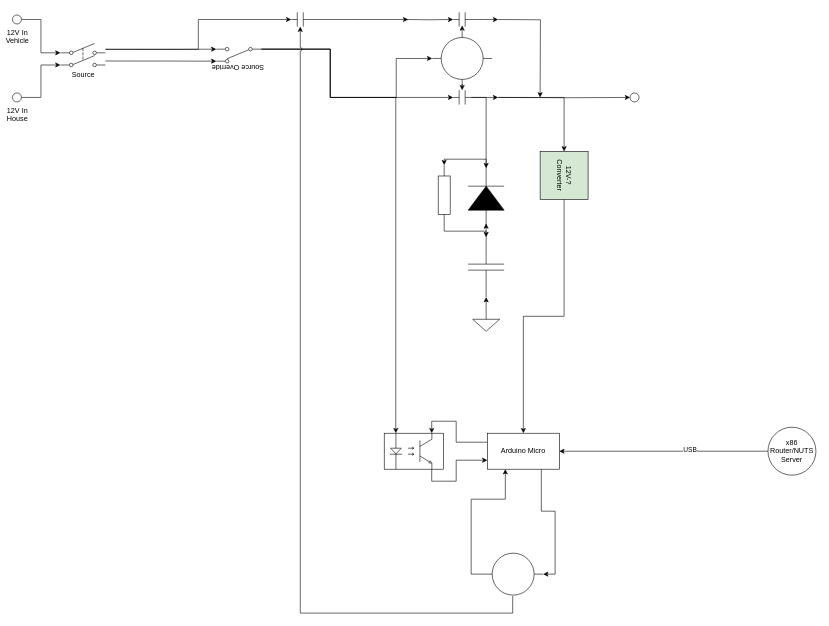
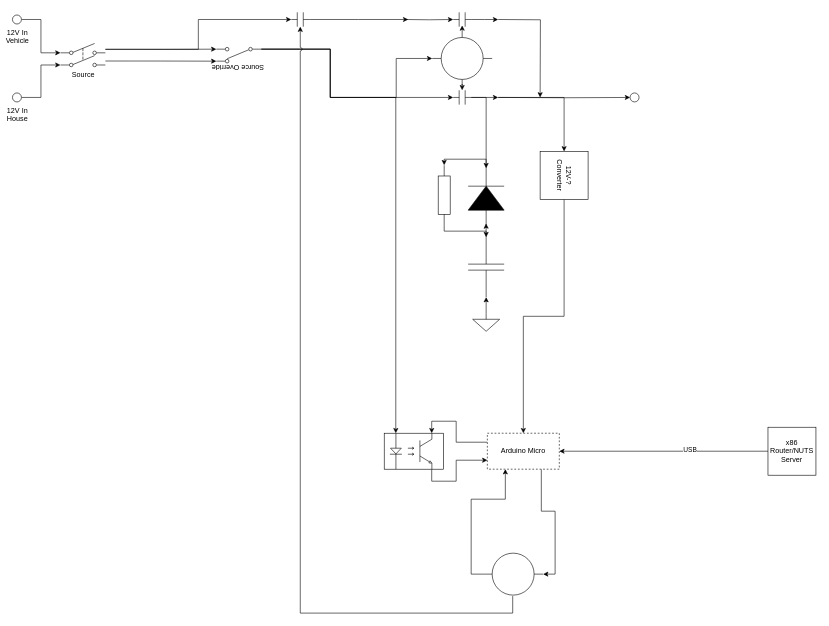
- <mxCell id="11" value="12V-?&lt;br&gt;Converter" style="whiteSpace=wrap;html=1;aspect=fixed;rotation=90;fillColor=#d5e8d4;" parent="1" vertex="1"><mxGeometry x="900" y="252" width="80" height="80" as="geometry" /></mxCell>
+ <mxCell id="11" value="12V-?&lt;br&gt;Converter" style="whiteSpace=wrap;html=1;aspect=fixed;rotation=90;" parent="1" vertex="1"><mxGeometry x="900" y="252" width="80" height="80" as="geometry" /></mxCell>
- <mxCell id="16" value="Arduino Micro" style="rounded=0;whiteSpace=wrap;html=1;" parent="1" vertex="1"><mxGeometry x="812" y="722" width="120" height="60" as="geometry" /></mxCell>
+ <mxCell id="16" value="Arduino Micro" style="rounded=0;whiteSpace=wrap;html=1;dashed=1;" parent="1" vertex="1"><mxGeometry x="812" y="722" width="120" height="60" as="geometry" /></mxCell>
- <mxCell id="25" value="x86 Router/NUTS Server" style="ellipse;whiteSpace=wrap;html=1;aspect=fixed;" parent="1" vertex="1"><mxGeometry x="1280" y="712" width="80" height="80" as="geometry" /></mxCell>
+ <mxCell id="25" value="x86 Router/NUTS Server" style="whiteSpace=wrap;html=1;aspect=fixed;" parent="1" vertex="1"><mxGeometry x="1280" y="712" width="80" height="80" as="geometry" /></mxCell>
